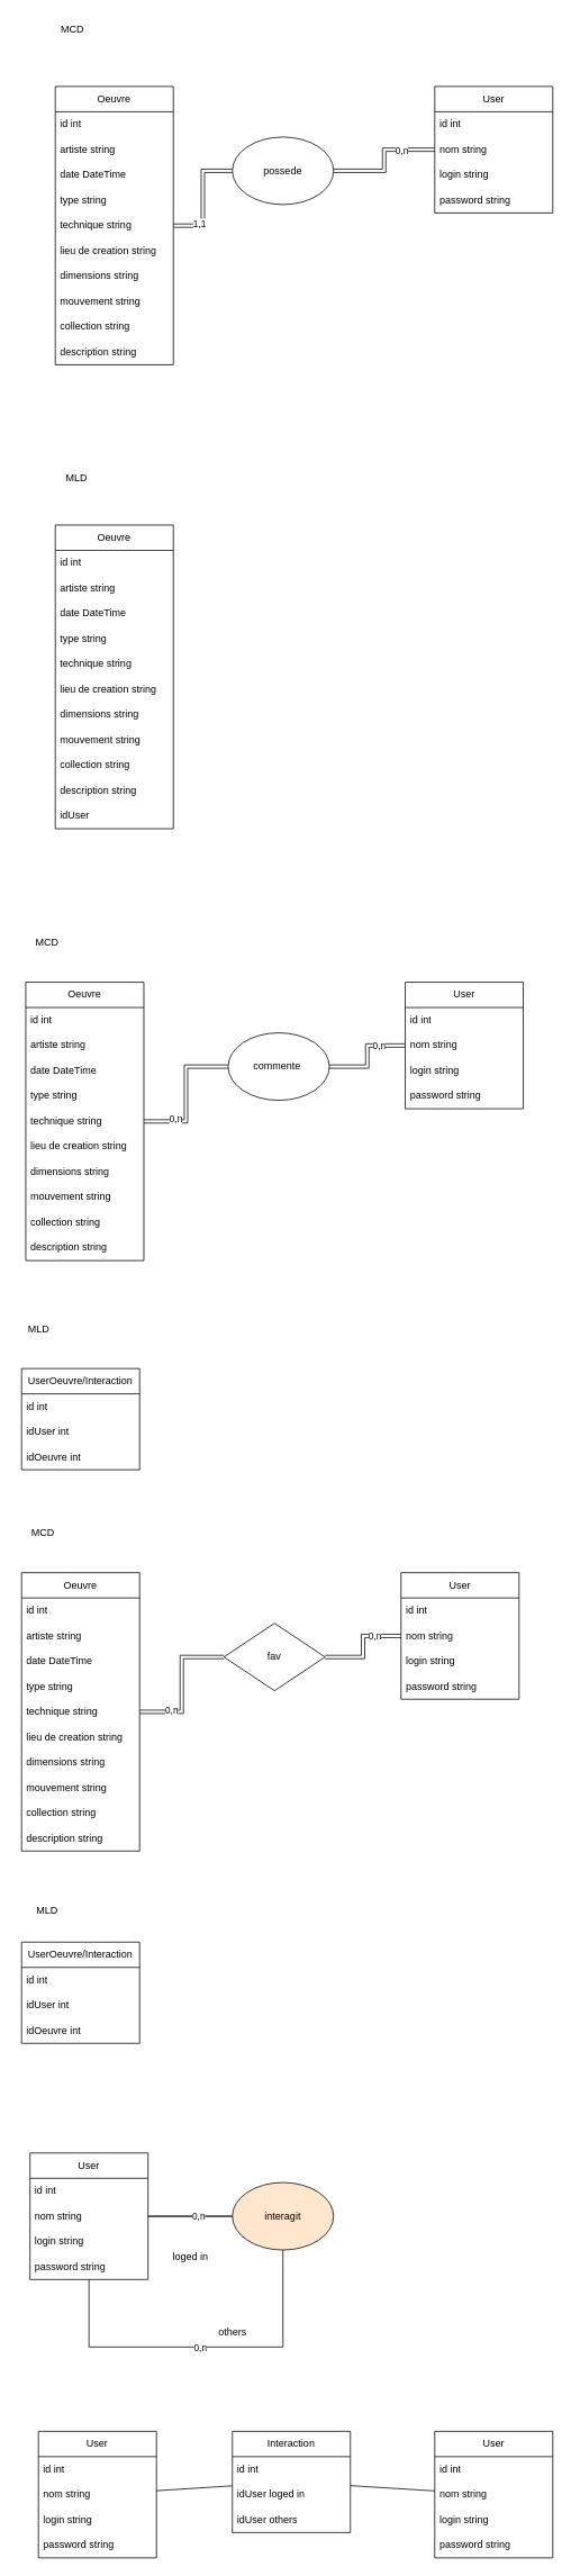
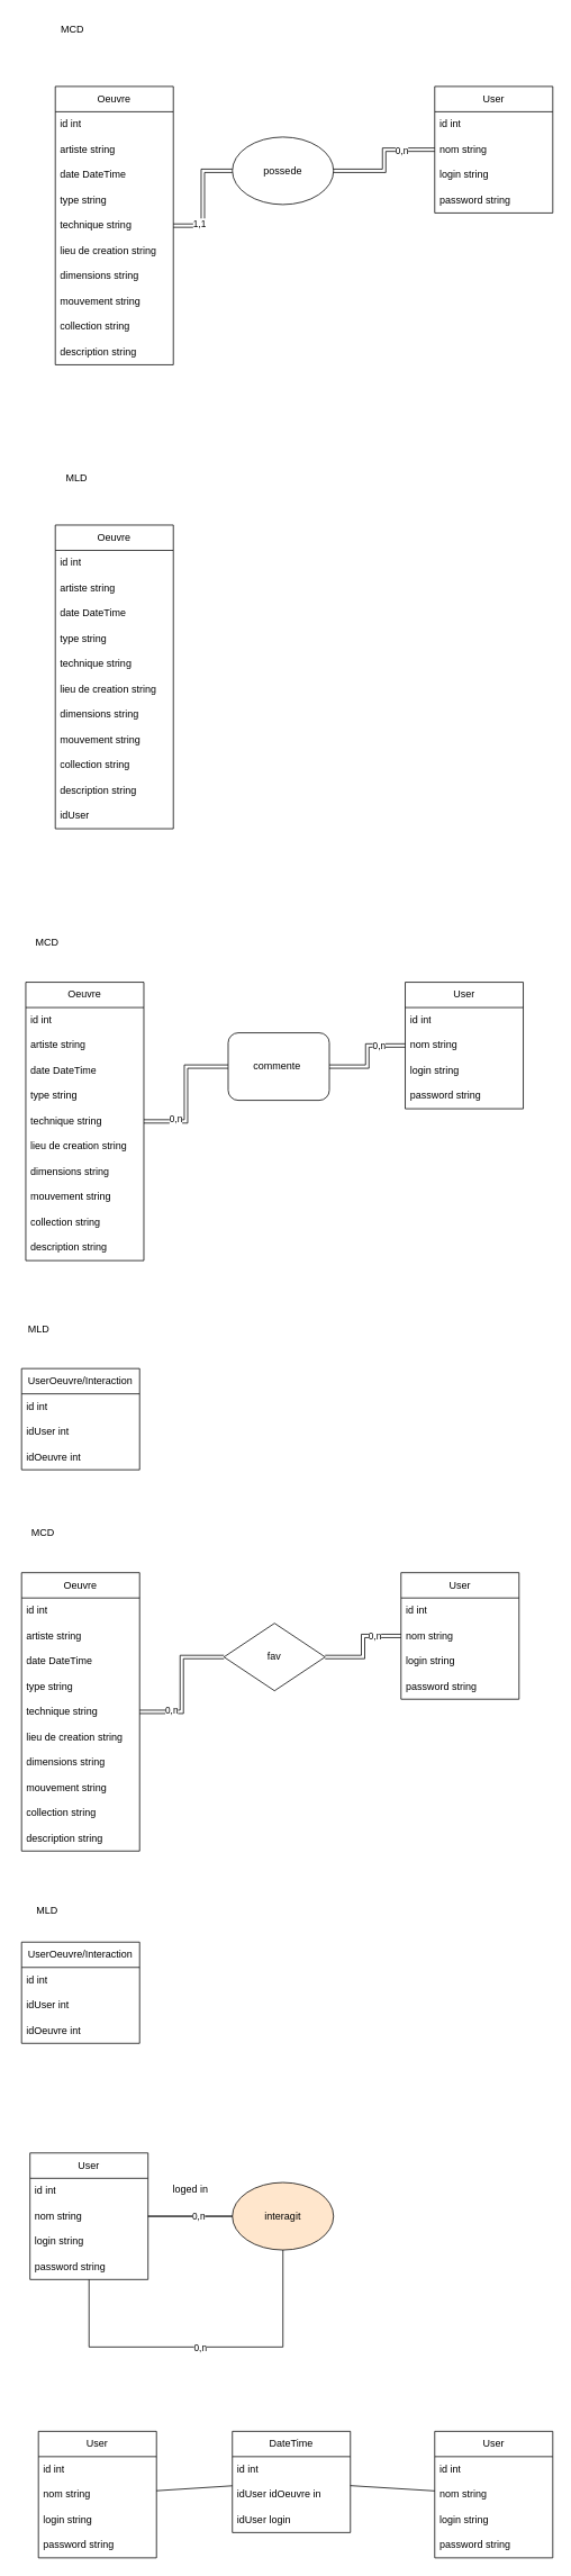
- <mxCell id="53" value="commente&amp;nbsp;" style="ellipse;whiteSpace=wrap;html=1;" vertex="1" parent="1"><mxGeometry x="270" y="1224" width="120" height="80" as="geometry" /></mxCell>
+ <mxCell id="53" value="commente&amp;nbsp;" style="whiteSpace=wrap;html=1;rounded=1;" vertex="1" parent="1"><mxGeometry x="270" y="1224" width="120" height="80" as="geometry" /></mxCell>
- <mxCell id="118" value="loged in" style="text;html=1;align=center;verticalAlign=middle;resizable=0;points=[];autosize=1;strokeColor=none;fillColor=none;" vertex="1" parent="1"><mxGeometry x="190" y="2660" width="70" height="30" as="geometry" /></mxCell>
+ <mxCell id="118" value="loged in" style="text;html=1;align=center;verticalAlign=middle;resizable=0;points=[];autosize=1;strokeColor=none;fillColor=none;" vertex="1" parent="1"><mxGeometry x="190" y="2580" width="70" height="30" as="geometry" /></mxCell>
- <mxCell id="119" value="others" style="text;html=1;align=center;verticalAlign=middle;resizable=0;points=[];autosize=1;strokeColor=none;fillColor=none;" vertex="1" parent="1"><mxGeometry x="245" y="2750" width="60" height="30" as="geometry" /></mxCell>
- <mxCell id="102" value="Interaction" style="swimlane;fontStyle=0;childLayout=stackLayout;horizontal=1;startSize=30;horizontalStack=0;resizeParent=1;resizeParentMax=0;resizeLast=0;collapsible=1;marginBottom=0;whiteSpace=wrap;html=1;" vertex="1" parent="1"><mxGeometry x="275" y="2882" width="140" height="120" as="geometry" /></mxCell>
+ <mxCell id="102" value="DateTime" style="swimlane;fontStyle=0;childLayout=stackLayout;horizontal=1;startSize=30;horizontalStack=0;resizeParent=1;resizeParentMax=0;resizeLast=0;collapsible=1;marginBottom=0;whiteSpace=wrap;html=1;" vertex="1" parent="1"><mxGeometry x="275" y="2882" width="140" height="120" as="geometry" /></mxCell>
- <mxCell id="104" value="idUser loged in" style="text;strokeColor=none;fillColor=none;align=left;verticalAlign=middle;spacingLeft=4;spacingRight=4;overflow=hidden;points=[[0,0.5],[1,0.5]];portConstraint=eastwest;rotatable=0;whiteSpace=wrap;html=1;" vertex="1" parent="102"><mxGeometry y="60" width="140" height="30" as="geometry" /></mxCell>
+ <mxCell id="104" value="idUser idOeuvre in" style="text;strokeColor=none;fillColor=none;align=left;verticalAlign=middle;spacingLeft=4;spacingRight=4;overflow=hidden;points=[[0,0.5],[1,0.5]];portConstraint=eastwest;rotatable=0;whiteSpace=wrap;html=1;" vertex="1" parent="102"><mxGeometry y="60" width="140" height="30" as="geometry" /></mxCell>
- <mxCell id="105" value="idUser others" style="text;strokeColor=none;fillColor=none;align=left;verticalAlign=middle;spacingLeft=4;spacingRight=4;overflow=hidden;points=[[0,0.5],[1,0.5]];portConstraint=eastwest;rotatable=0;whiteSpace=wrap;html=1;" vertex="1" parent="102"><mxGeometry y="90" width="140" height="30" as="geometry" /></mxCell>
+ <mxCell id="105" value="idUser login" style="text;strokeColor=none;fillColor=none;align=left;verticalAlign=middle;spacingLeft=4;spacingRight=4;overflow=hidden;points=[[0,0.5],[1,0.5]];portConstraint=eastwest;rotatable=0;whiteSpace=wrap;html=1;" vertex="1" parent="102"><mxGeometry y="90" width="140" height="30" as="geometry" /></mxCell>
